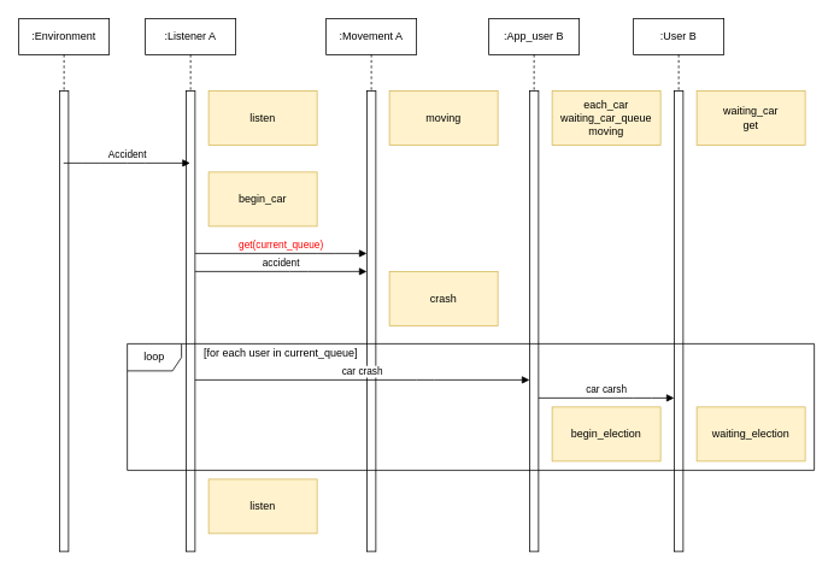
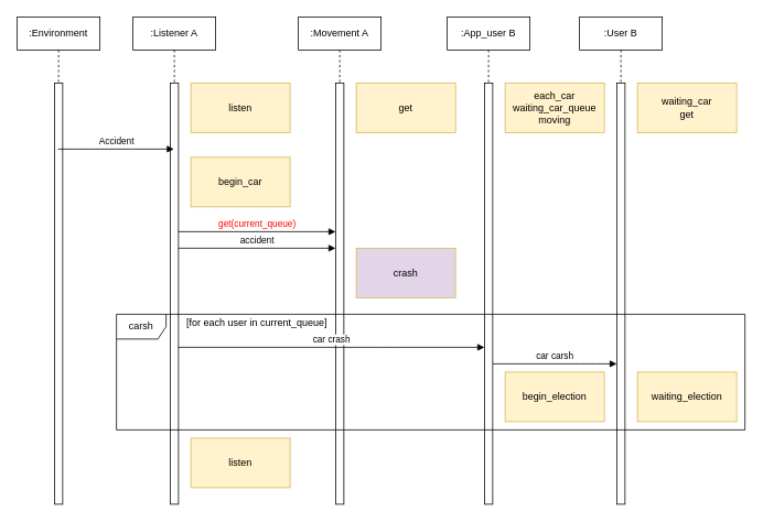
- <mxCell id="16" value="moving" style="rounded=0;whiteSpace=wrap;html=1;fillColor=#fff2cc;strokeColor=#d6b656;" vertex="1" parent="1"><mxGeometry x="430" y="100" width="120" height="60" as="geometry" /></mxCell>
+ <mxCell id="16" value="get" style="rounded=0;whiteSpace=wrap;html=1;fillColor=#fff2cc;strokeColor=#d6b656;" vertex="1" parent="1"><mxGeometry x="430" y="100" width="120" height="60" as="geometry" /></mxCell>
- <mxCell id="17" value="crash" style="rounded=0;whiteSpace=wrap;html=1;fillColor=#fff2cc;strokeColor=#d6b656;" vertex="1" parent="1"><mxGeometry x="430" y="300" width="120" height="60" as="geometry" /></mxCell>
+ <mxCell id="17" value="crash" style="rounded=0;whiteSpace=wrap;html=1;fillColor=#e1d5e7;strokeColor=#d6b656;" vertex="1" parent="1"><mxGeometry x="430" y="300" width="120" height="60" as="geometry" /></mxCell>
- <mxCell id="26" value="loop" style="shape=umlFrame;whiteSpace=wrap;html=1;" vertex="1" parent="1"><mxGeometry x="140" y="380" width="760" height="140" as="geometry" /></mxCell>
+ <mxCell id="26" value="carsh" style="shape=umlFrame;whiteSpace=wrap;html=1;" vertex="1" parent="1"><mxGeometry x="140" y="380" width="760" height="140" as="geometry" /></mxCell>
